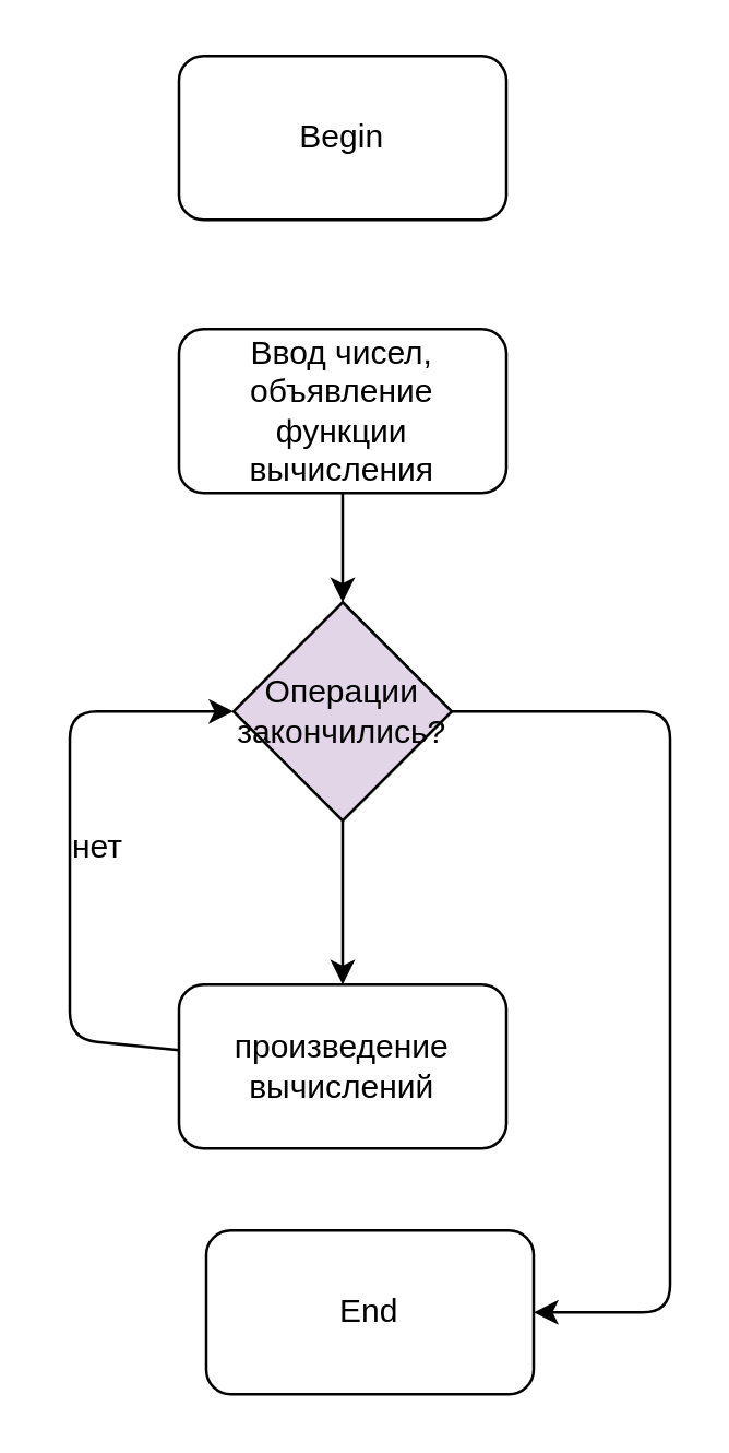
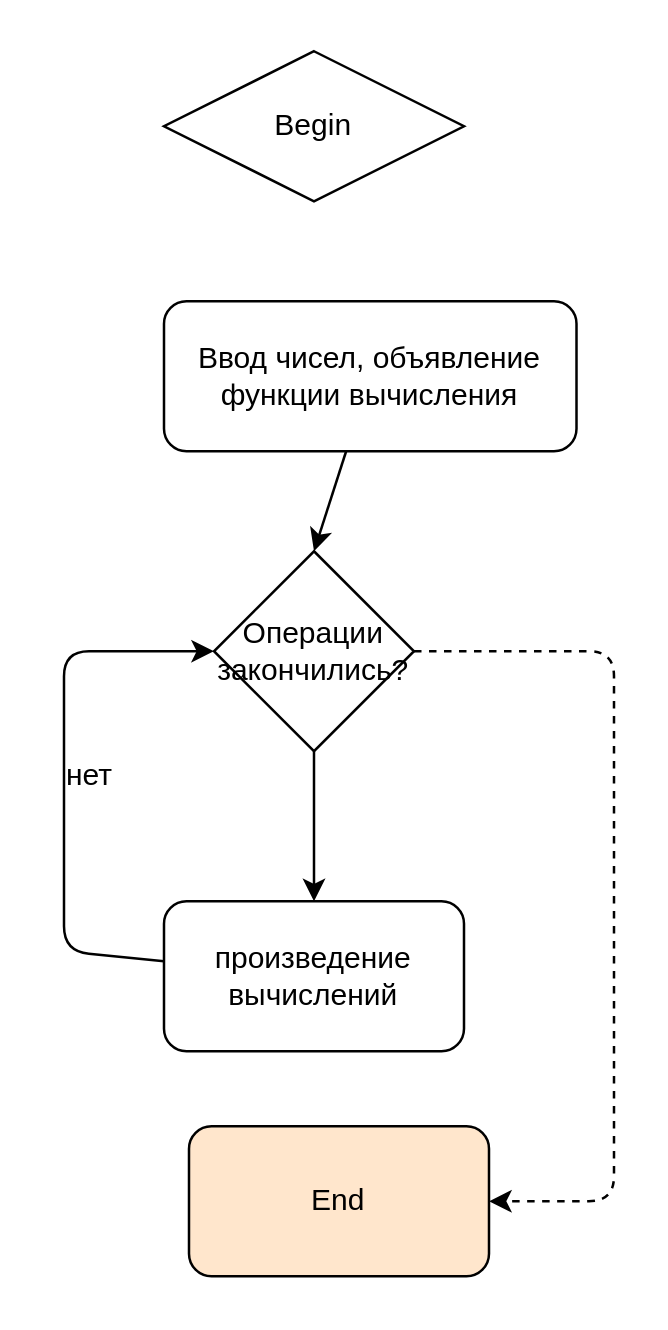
- <mxCell id="2" value="Begin" style="rounded=1;whiteSpace=wrap;html=1;" parent="1" vertex="1"><mxGeometry x="65" y="20" width="120" height="60" as="geometry" /></mxCell>
+ <mxCell id="2" value="Begin" style="rhombus;whiteSpace=wrap;html=1;" parent="1" vertex="1"><mxGeometry x="65" y="20" width="120" height="60" as="geometry" /></mxCell>
- <mxCell id="4" value="Ввод чисел, объявление функции вычисления" style="rounded=1;whiteSpace=wrap;html=1;" parent="1" vertex="1"><mxGeometry x="65" y="120" width="120" height="60" as="geometry" /></mxCell>
+ <mxCell id="4" value="Ввод чисел, объявление функции вычисления" style="rounded=1;whiteSpace=wrap;html=1;" parent="1" vertex="1"><mxGeometry x="65" y="120" width="165" height="60" as="geometry" /></mxCell>
- <mxCell id="7" value="Операции закончились?" style="rhombus;whiteSpace=wrap;html=1;fillColor=#e1d5e7;" parent="1" vertex="1"><mxGeometry x="85" y="220" width="80" height="80" as="geometry" /></mxCell>
+ <mxCell id="7" value="Операции закончились?" style="rhombus;whiteSpace=wrap;html=1;" parent="1" vertex="1"><mxGeometry x="85" y="220" width="80" height="80" as="geometry" /></mxCell>
- <mxCell id="6" value="" style="edgeStyle=none;html=1;" parent="1" source="7" target="11" edge="1"><mxGeometry relative="1" as="geometry"><Array as="points"><mxPoint x="245" y="260" /><mxPoint x="245" y="480" /></Array></mxGeometry></mxCell>
+ <mxCell id="6" value="" style="edgeStyle=none;html=1;dashed=1;" parent="1" source="7" target="11" edge="1"><mxGeometry relative="1" as="geometry"><Array as="points"><mxPoint x="245" y="260" /><mxPoint x="245" y="480" /></Array></mxGeometry></mxCell>
- <mxCell id="11" value="End" style="rounded=1;whiteSpace=wrap;html=1;" parent="1" vertex="1"><mxGeometry x="75" y="450" width="120" height="60" as="geometry" /></mxCell>
+ <mxCell id="11" value="End" style="rounded=1;whiteSpace=wrap;html=1;fillColor=#ffe6cc;" parent="1" vertex="1"><mxGeometry x="75" y="450" width="120" height="60" as="geometry" /></mxCell>
